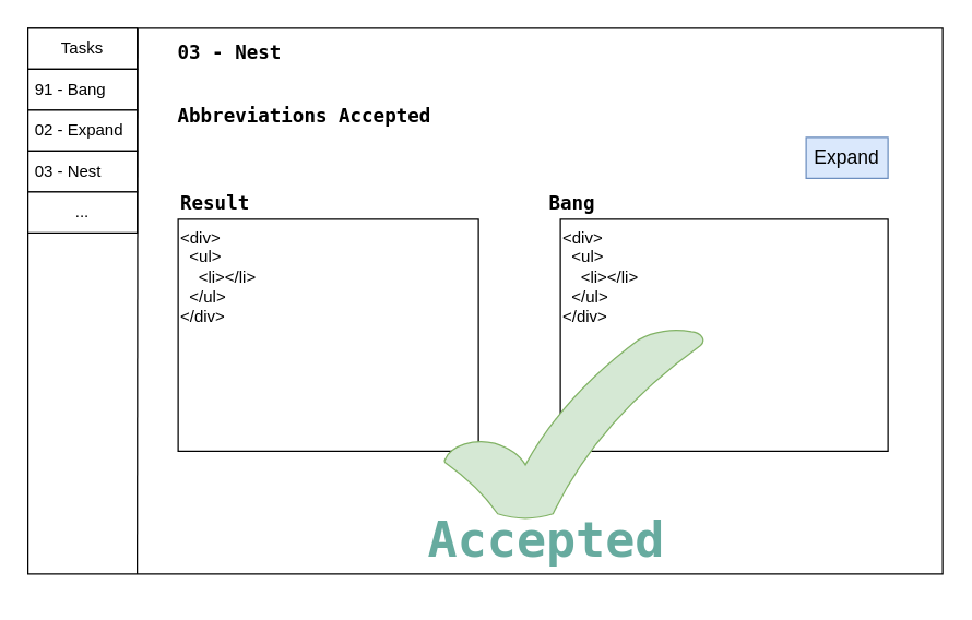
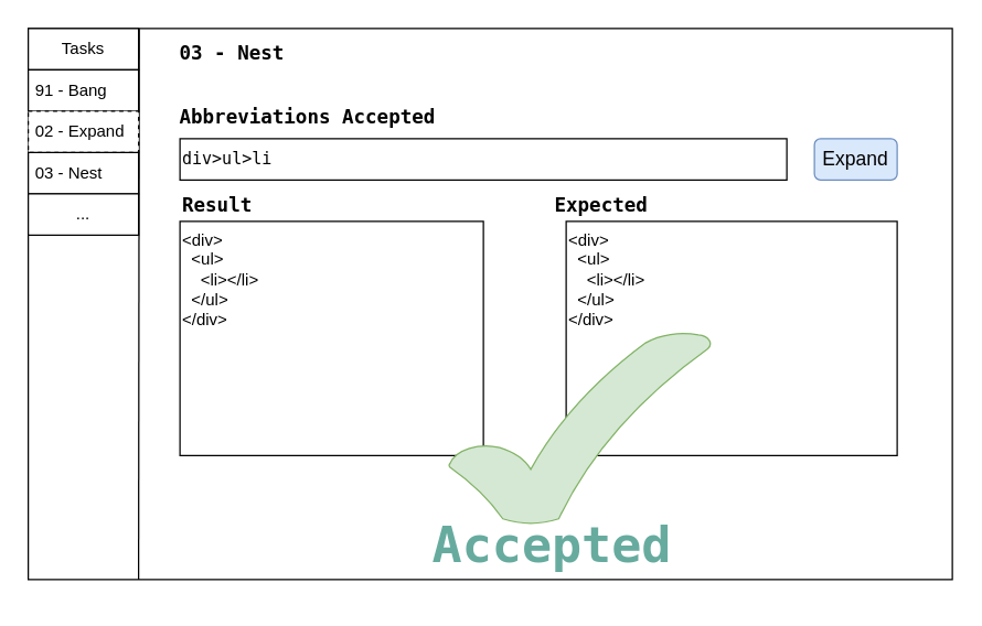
- <mxCell id="15" value="&amp;nbsp;02 - Expand" style="rounded=0;whiteSpace=wrap;html=1;align=left;" vertex="1" parent="1"><mxGeometry x="20" y="80" width="80" height="30" as="geometry" /></mxCell>
+ <mxCell id="15" value="&amp;nbsp;02 - Expand" style="rounded=0;whiteSpace=wrap;html=1;align=left;dashed=1;" vertex="1" parent="1"><mxGeometry x="20" y="80" width="80" height="30" as="geometry" /></mxCell>
+ <mxCell id="3" value="&lt;pre&gt;&lt;code&gt;div&amp;gt;ul&amp;gt;li&lt;/code&gt;&lt;/pre&gt;" style="rounded=0;whiteSpace=wrap;html=1;align=left;" vertex="1" parent="1"><mxGeometry x="130" y="100" width="440" height="30" as="geometry" /></mxCell>
- <mxCell id="4" value="Expand" style="whiteSpace=wrap;html=1;fillColor=#dae8fc;strokeColor=#6c8ebf;fontSize=14;rounded=0;" vertex="1" parent="1"><mxGeometry x="590" y="100" width="60" height="30" as="geometry" /></mxCell>
+ <mxCell id="4" value="Expand" style="rounded=1;whiteSpace=wrap;html=1;fillColor=#dae8fc;strokeColor=#6c8ebf;fontSize=14;" vertex="1" parent="1"><mxGeometry x="590" y="100" width="60" height="30" as="geometry" /></mxCell>
- <mxCell id="9" value="&lt;pre&gt;&lt;h1&gt;&lt;font style=&quot;font-size: 14px;&quot;&gt;Bang&lt;/font&gt;&lt;/h1&gt;&lt;/pre&gt;" style="text;html=1;strokeColor=none;fillColor=none;align=left;verticalAlign=middle;whiteSpace=wrap;rounded=0;" vertex="1" parent="1"><mxGeometry x="400" y="130" width="200" height="30" as="geometry" /></mxCell>
+ <mxCell id="9" value="&lt;pre&gt;&lt;h1&gt;&lt;font style=&quot;font-size: 14px;&quot;&gt;Expected&lt;/font&gt;&lt;/h1&gt;&lt;/pre&gt;" style="text;html=1;strokeColor=none;fillColor=none;align=left;verticalAlign=middle;whiteSpace=wrap;rounded=0;" vertex="1" parent="1"><mxGeometry x="400" y="130" width="200" height="30" as="geometry" /></mxCell>
